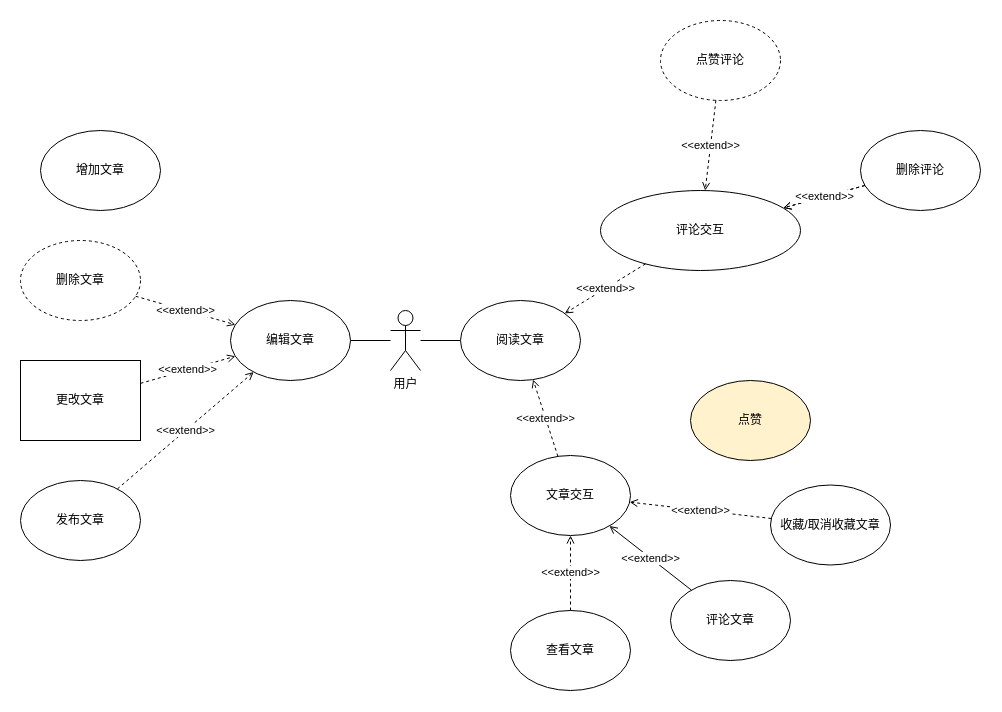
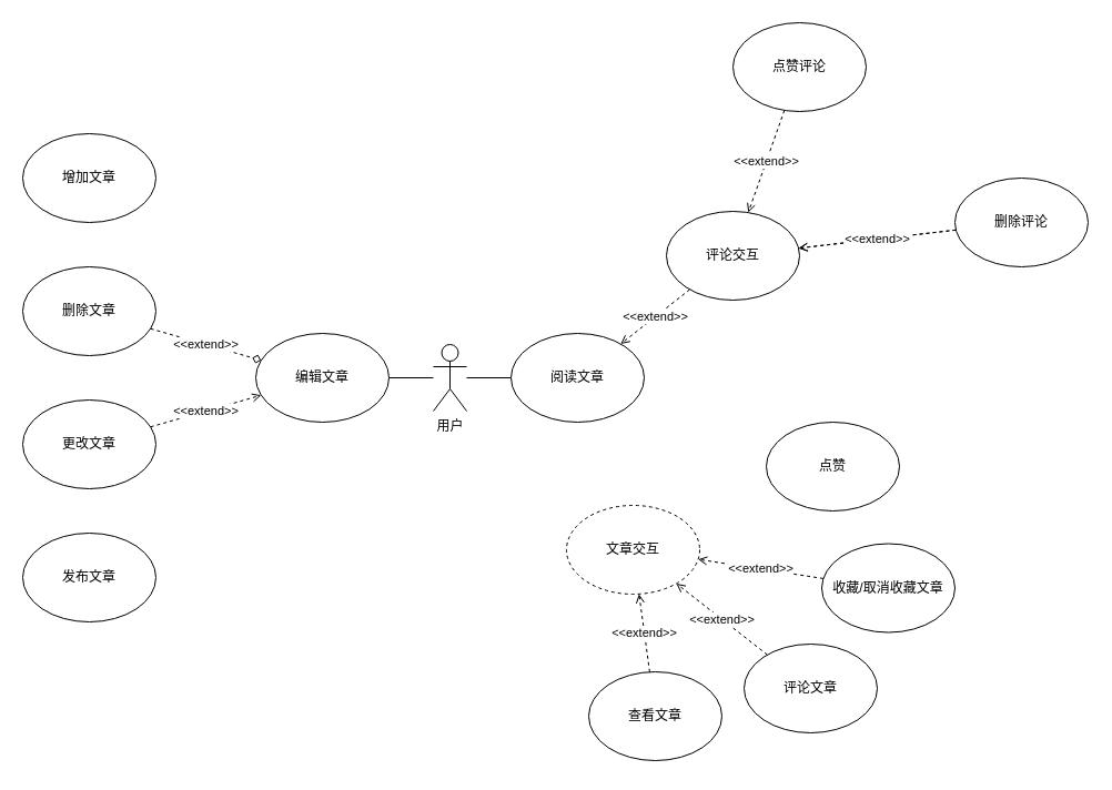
- <mxCell id="15" value="点赞评论" style="ellipse;whiteSpace=wrap;html=1;dashed=1;" parent="1" vertex="1"><mxGeometry x="660" y="20" width="120" height="80" as="geometry" /></mxCell>
+ <mxCell id="15" value="点赞评论" style="ellipse;whiteSpace=wrap;html=1;" parent="1" vertex="1"><mxGeometry x="660" y="20" width="120" height="80" as="geometry" /></mxCell>
- <mxCell id="7" value="增加文章" style="ellipse;whiteSpace=wrap;html=1;" parent="1" vertex="1"><mxGeometry x="40" y="130" width="120" height="80" as="geometry" /></mxCell>
+ <mxCell id="7" value="增加文章" style="ellipse;whiteSpace=wrap;html=1;" parent="1" vertex="1"><mxGeometry x="20" y="120" width="120" height="80" as="geometry" /></mxCell>
- <mxCell id="25" value="删除评论" style="ellipse;whiteSpace=wrap;html=1;" parent="1" vertex="1"><mxGeometry x="860" y="130" width="120" height="80" as="geometry" /></mxCell>
+ <mxCell id="25" value="删除评论" style="ellipse;whiteSpace=wrap;html=1;" parent="1" vertex="1"><mxGeometry x="860" y="160" width="120" height="80" as="geometry" /></mxCell>
- <mxCell id="14" value="评论交互" style="ellipse;whiteSpace=wrap;html=1;" parent="1" vertex="1"><mxGeometry x="600" y="190" width="200" height="80" as="geometry" /></mxCell>
+ <mxCell id="14" value="评论交互" style="ellipse;whiteSpace=wrap;html=1;" parent="1" vertex="1"><mxGeometry x="600" y="190" width="120" height="80" as="geometry" /></mxCell>
- <mxCell id="8" value="删除文章" style="ellipse;whiteSpace=wrap;html=1;dashed=1;" parent="1" vertex="1"><mxGeometry x="20" y="240" width="120" height="80" as="geometry" /></mxCell>
+ <mxCell id="8" value="删除文章" style="ellipse;whiteSpace=wrap;html=1;" parent="1" vertex="1"><mxGeometry x="20" y="240" width="120" height="80" as="geometry" /></mxCell>
- <mxCell id="11" value="&amp;lt;&amp;lt;extend&amp;gt;&amp;gt;" style="rounded=0;orthogonalLoop=1;jettySize=auto;html=1;dashed=1;endArrow=open;endFill=0;" parent="1" source="8" target="5" edge="1"><mxGeometry relative="1" as="geometry"><mxPoint x="286.667" y="110" as="sourcePoint" /><mxPoint x="140" y="236.676" as="targetPoint" /></mxGeometry></mxCell>
+ <mxCell id="11" value="&amp;lt;&amp;lt;extend&amp;gt;&amp;gt;" style="rounded=0;orthogonalLoop=1;jettySize=auto;html=1;dashed=1;endArrow=diamond;endFill=0;" parent="1" source="8" target="5" edge="1"><mxGeometry relative="1" as="geometry"><mxPoint x="286.667" y="110" as="sourcePoint" /><mxPoint x="140" y="236.676" as="targetPoint" /></mxGeometry></mxCell>
- <mxCell id="9" value="更改文章" style="whiteSpace=wrap;html=1;rounded=0;" parent="1" vertex="1"><mxGeometry x="20" y="360" width="120" height="80" as="geometry" /></mxCell>
+ <mxCell id="9" value="更改文章" style="ellipse;whiteSpace=wrap;html=1;" parent="1" vertex="1"><mxGeometry x="20" y="360" width="120" height="80" as="geometry" /></mxCell>
- <mxCell id="24" value="&amp;lt;&amp;lt;extend&amp;gt;&amp;gt;" style="rounded=0;orthogonalLoop=1;jettySize=auto;html=1;dashed=1;endArrow=open;endFill=0;" parent="1" source="18" target="6" edge="1"><mxGeometry relative="1" as="geometry"><mxPoint x="786.667" y="460" as="sourcePoint" /><mxPoint x="640" y="586.676" as="targetPoint" /></mxGeometry></mxCell>
- <mxCell id="19" value="点赞" style="ellipse;whiteSpace=wrap;html=1;fillColor=#fff2cc;" parent="1" vertex="1"><mxGeometry x="690" y="380" width="120" height="80" as="geometry" /></mxCell>
+ <mxCell id="19" value="点赞" style="ellipse;whiteSpace=wrap;html=1;" parent="1" vertex="1"><mxGeometry x="690" y="380" width="120" height="80" as="geometry" /></mxCell>
- <mxCell id="13" value="&amp;lt;&amp;lt;extend&amp;gt;&amp;gt;" style="rounded=0;orthogonalLoop=1;jettySize=auto;html=1;dashed=1;endArrow=open;endFill=0;" parent="1" source="10" target="5" edge="1"><mxGeometry relative="1" as="geometry"><mxPoint x="366.667" y="400" as="sourcePoint" /><mxPoint x="220" y="526.676" as="targetPoint" /></mxGeometry></mxCell>
- <mxCell id="18" value="文章交互" style="ellipse;whiteSpace=wrap;html=1;" parent="1" vertex="1"><mxGeometry x="510" y="455" width="120" height="80" as="geometry" /></mxCell>
+ <mxCell id="18" value="文章交互" style="ellipse;whiteSpace=wrap;html=1;dashed=1;" parent="1" vertex="1"><mxGeometry x="510" y="455" width="120" height="80" as="geometry" /></mxCell>
- <mxCell id="20" value="收藏/取消收藏文章" style="ellipse;whiteSpace=wrap;html=1;" parent="1" vertex="1"><mxGeometry x="770" y="484.5" width="120" height="80" as="geometry" /></mxCell>
+ <mxCell id="20" value="收藏/取消收藏文章" style="ellipse;whiteSpace=wrap;html=1;" parent="1" vertex="1"><mxGeometry x="740" y="489.5" width="120" height="80" as="geometry" /></mxCell>
- <mxCell id="23" value="&amp;lt;&amp;lt;extend&amp;gt;&amp;gt;" style="rounded=0;orthogonalLoop=1;jettySize=auto;html=1;dashed=0;endArrow=open;endFill=0;" parent="1" source="21" target="18" edge="1"><mxGeometry relative="1" as="geometry"><mxPoint x="646.667" y="705" as="sourcePoint" /><mxPoint x="500" y="831.676" as="targetPoint" /></mxGeometry></mxCell>
+ <mxCell id="23" value="&amp;lt;&amp;lt;extend&amp;gt;&amp;gt;" style="rounded=0;orthogonalLoop=1;jettySize=auto;html=1;dashed=1;endArrow=open;endFill=0;" parent="1" source="21" target="18" edge="1"><mxGeometry relative="1" as="geometry"><mxPoint x="646.667" y="705" as="sourcePoint" /><mxPoint x="500" y="831.676" as="targetPoint" /></mxGeometry></mxCell>
- <mxCell id="28" value="查看文章" style="ellipse;whiteSpace=wrap;html=1;" parent="1" vertex="1"><mxGeometry x="510" y="610" width="120" height="80" as="geometry" /></mxCell>
+ <mxCell id="28" value="查看文章" style="ellipse;whiteSpace=wrap;html=1;" parent="1" vertex="1"><mxGeometry x="530" y="605" width="120" height="80" as="geometry" /></mxCell>
